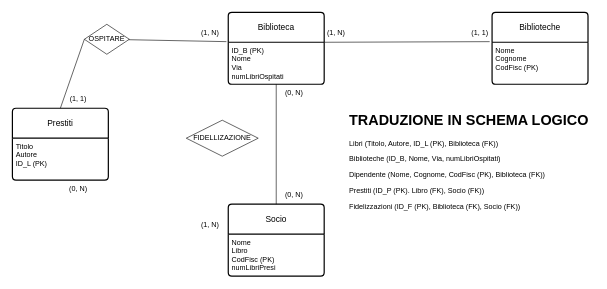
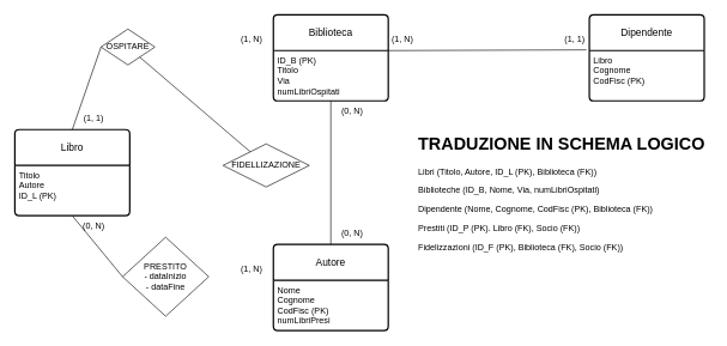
- <mxCell id="6" value="Biblioteche" style="swimlane;childLayout=stackLayout;horizontal=1;startSize=50;horizontalStack=0;rounded=1;fontSize=14;fontStyle=0;strokeWidth=2;resizeParent=0;resizeLast=1;shadow=0;dashed=0;align=center;arcSize=4;whiteSpace=wrap;html=1;" vertex="1" parent="1"><mxGeometry x="820" y="20" width="160" height="120" as="geometry" /></mxCell>
+ <mxCell id="6" value="Dipendente" style="swimlane;childLayout=stackLayout;horizontal=1;startSize=50;horizontalStack=0;rounded=1;fontSize=14;fontStyle=0;strokeWidth=2;resizeParent=0;resizeLast=1;shadow=0;dashed=0;align=center;arcSize=4;whiteSpace=wrap;html=1;" vertex="1" parent="1"><mxGeometry x="820" y="20" width="160" height="120" as="geometry" /></mxCell>
- <mxCell id="19" value="" style="endArrow=none;html=1;rounded=0;entryX=-0.019;entryY=0.408;entryDx=0;entryDy=0;entryPerimeter=0;" edge="1" parent="1" source="17" target="4"><mxGeometry relative="1" as="geometry"><mxPoint x="200" y="69" as="sourcePoint" /><mxPoint x="360" y="69" as="targetPoint" /></mxGeometry></mxCell>
+ <mxCell id="19" value="" style="endArrow=none;html=1;rounded=0;" edge="1" parent="1" source="17" target="14"><mxGeometry relative="1" as="geometry"><mxPoint x="200" y="69" as="sourcePoint" /><mxPoint x="360" y="69" as="targetPoint" /></mxGeometry></mxCell>
- <mxCell id="7" value="Nome&lt;div&gt;Cognome&lt;/div&gt;&lt;div&gt;CodFisc (PK)&lt;/div&gt;" style="align=left;strokeColor=none;fillColor=none;spacingLeft=4;fontSize=12;verticalAlign=top;resizable=0;rotatable=0;part=1;html=1;" vertex="1" parent="6"><mxGeometry y="50" width="160" height="70" as="geometry" /></mxCell>
+ <mxCell id="7" value="Libro&lt;div&gt;Cognome&lt;/div&gt;&lt;div&gt;CodFisc (PK)&lt;/div&gt;" style="align=left;strokeColor=none;fillColor=none;spacingLeft=4;fontSize=12;verticalAlign=top;resizable=0;rotatable=0;part=1;html=1;" vertex="1" parent="6"><mxGeometry y="50" width="160" height="70" as="geometry" /></mxCell>
- <mxCell id="5" value="ID_B (PK)&lt;div&gt;Nome&lt;/div&gt;&lt;div&gt;Via&lt;/div&gt;&lt;div&gt;numLibriOspitati&lt;/div&gt;" style="align=left;strokeColor=none;fillColor=none;spacingLeft=4;fontSize=12;verticalAlign=top;resizable=0;rotatable=0;part=1;html=1;" vertex="1" parent="4"><mxGeometry y="50" width="160" height="70" as="geometry" /></mxCell>
+ <mxCell id="5" value="ID_B (PK)&lt;div&gt;Titolo&lt;/div&gt;&lt;div&gt;Via&lt;/div&gt;&lt;div&gt;numLibriOspitati&lt;/div&gt;" style="align=left;strokeColor=none;fillColor=none;spacingLeft=4;fontSize=12;verticalAlign=top;resizable=0;rotatable=0;part=1;html=1;" vertex="1" parent="4"><mxGeometry y="50" width="160" height="70" as="geometry" /></mxCell>
- <mxCell id="2" value="Prestiti" style="swimlane;childLayout=stackLayout;horizontal=1;startSize=50;horizontalStack=0;rounded=1;fontSize=14;fontStyle=0;strokeWidth=2;resizeParent=0;resizeLast=1;shadow=0;dashed=0;align=center;arcSize=4;whiteSpace=wrap;html=1;" vertex="1" parent="1"><mxGeometry x="20" y="180" width="160" height="120" as="geometry" /></mxCell>
+ <mxCell id="2" value="Libro" style="swimlane;childLayout=stackLayout;horizontal=1;startSize=50;horizontalStack=0;rounded=1;fontSize=14;fontStyle=0;strokeWidth=2;resizeParent=0;resizeLast=1;shadow=0;dashed=0;align=center;arcSize=4;whiteSpace=wrap;html=1;" vertex="1" parent="1"><mxGeometry x="20" y="180" width="160" height="120" as="geometry" /></mxCell>
+ <mxCell id="21" value="" style="endArrow=none;html=1;rounded=0;exitX=0.5;exitY=1;exitDx=0;exitDy=0;entryX=0;entryY=0.5;entryDx=0;entryDy=0;" edge="1" parent="1" source="3" target="18"><mxGeometry relative="1" as="geometry"><mxPoint x="-10" y="280" as="sourcePoint" /><mxPoint x="150" y="280" as="targetPoint" /></mxGeometry></mxCell>
- <mxCell id="8" value="Socio" style="swimlane;childLayout=stackLayout;horizontal=1;startSize=50;horizontalStack=0;rounded=1;fontSize=14;fontStyle=0;strokeWidth=2;resizeParent=0;resizeLast=1;shadow=0;dashed=0;align=center;arcSize=4;whiteSpace=wrap;html=1;" vertex="1" parent="1"><mxGeometry x="380" y="340" width="160" height="120" as="geometry" /></mxCell>
+ <mxCell id="8" value="Autore" style="swimlane;childLayout=stackLayout;horizontal=1;startSize=50;horizontalStack=0;rounded=1;fontSize=14;fontStyle=0;strokeWidth=2;resizeParent=0;resizeLast=1;shadow=0;dashed=0;align=center;arcSize=4;whiteSpace=wrap;html=1;" vertex="1" parent="1"><mxGeometry x="380" y="340" width="160" height="120" as="geometry" /></mxCell>
+ <mxCell id="18" value="PRESTITO&lt;div&gt;- dataInizio&lt;/div&gt;&lt;div&gt;- dataFine&lt;/div&gt;" style="shape=rhombus;perimeter=rhombusPerimeter;whiteSpace=wrap;html=1;align=center;" vertex="1" parent="1"><mxGeometry x="170" y="330" width="120" height="110" as="geometry" /></mxCell>
- <mxCell id="9" value="Nome&lt;div&gt;Libro&lt;/div&gt;&lt;div&gt;CodFisc (PK)&lt;/div&gt;&lt;div&gt;numLibriPresi&lt;/div&gt;" style="align=left;strokeColor=none;fillColor=none;spacingLeft=4;fontSize=12;verticalAlign=top;resizable=0;rotatable=0;part=1;html=1;" vertex="1" parent="8"><mxGeometry y="50" width="160" height="70" as="geometry" /></mxCell>
+ <mxCell id="9" value="Nome&lt;div&gt;Cognome&lt;/div&gt;&lt;div&gt;CodFisc (PK)&lt;/div&gt;&lt;div&gt;numLibriPresi&lt;/div&gt;" style="align=left;strokeColor=none;fillColor=none;spacingLeft=4;fontSize=12;verticalAlign=top;resizable=0;rotatable=0;part=1;html=1;" vertex="1" parent="8"><mxGeometry y="50" width="160" height="70" as="geometry" /></mxCell>
